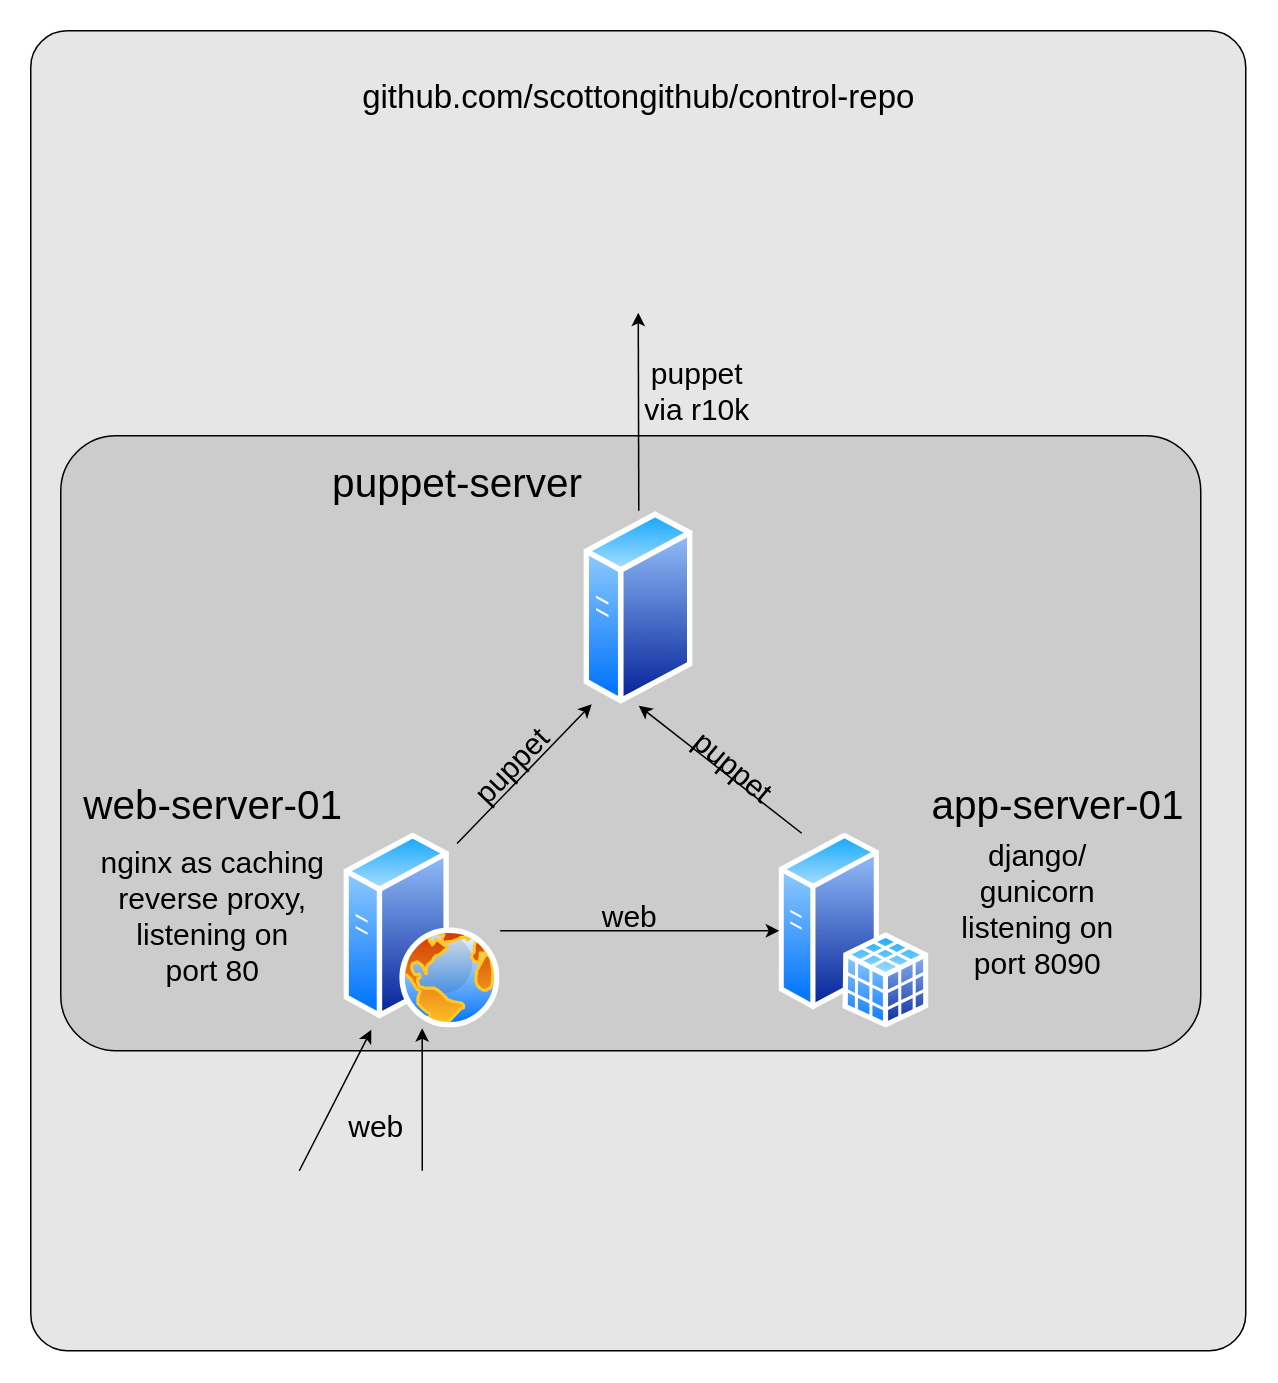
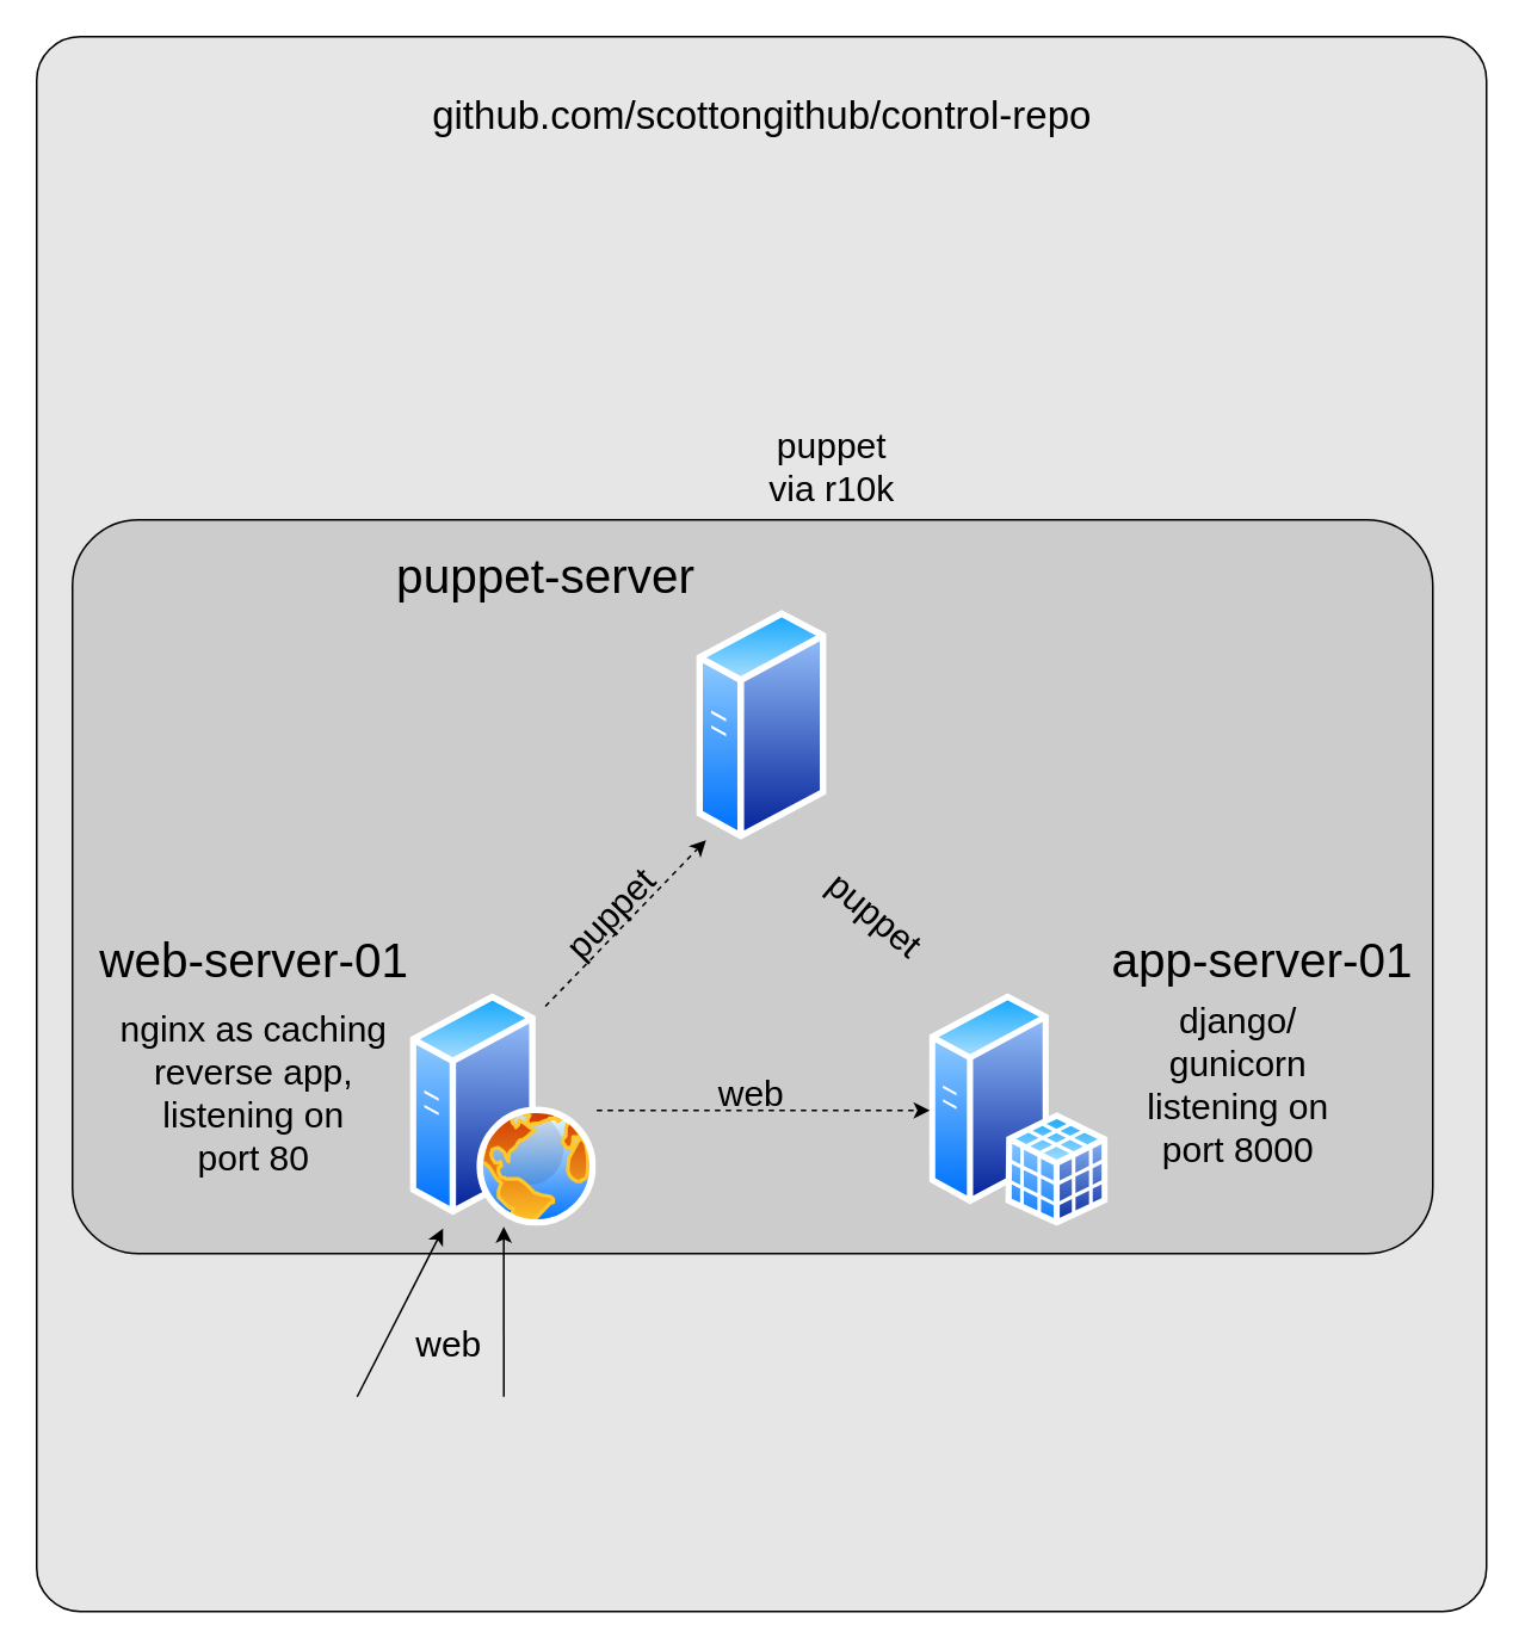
- <mxCell id="15" value="" style="endArrow=classic;html=1;rounded=0;fontSize=27;entryX=0.5;entryY=1;entryDx=0;entryDy=0;" parent="1" source="5" target="4" edge="1"><mxGeometry width="50" height="50" relative="1" as="geometry"><mxPoint x="400" y="330" as="sourcePoint" /><mxPoint x="450" y="280" as="targetPoint" /></mxGeometry></mxCell>
- <mxCell id="14" value="" style="endArrow=classic;html=1;rounded=0;fontSize=27;entryX=0.5;entryY=1;entryDx=0;entryDy=0;exitX=0.15;exitY=0;exitDx=0;exitDy=0;exitPerimeter=0;" parent="1" source="6" target="5" edge="1"><mxGeometry width="50" height="50" relative="1" as="geometry"><mxPoint x="460" y="530" as="sourcePoint" /><mxPoint x="510" y="480" as="targetPoint" /></mxGeometry></mxCell>
- <mxCell id="13" value="" style="endArrow=classic;html=1;rounded=0;fontSize=27;entryX=0.069;entryY=0.992;entryDx=0;entryDy=0;entryPerimeter=0;exitX=0.75;exitY=0;exitDx=0;exitDy=0;" parent="1" source="7" target="5" edge="1"><mxGeometry width="50" height="50" relative="1" as="geometry"><mxPoint x="280" y="520" as="sourcePoint" /><mxPoint x="330" y="470" as="targetPoint" /></mxGeometry></mxCell>
+ <mxCell id="13" value="" style="endArrow=classic;html=1;rounded=0;fontSize=27;entryX=0.069;entryY=0.992;entryDx=0;entryDy=0;entryPerimeter=0;exitX=0.75;exitY=0;exitDx=0;exitDy=0;dashed=1;" parent="1" source="7" target="5" edge="1"><mxGeometry width="50" height="50" relative="1" as="geometry"><mxPoint x="280" y="520" as="sourcePoint" /><mxPoint x="330" y="470" as="targetPoint" /></mxGeometry></mxCell>
- <mxCell id="17" value="&lt;div&gt;django/&lt;/div&gt;&lt;div&gt;gunicorn&lt;br&gt;&lt;/div&gt;&lt;div&gt;listening on&lt;/div&gt;&lt;div&gt;port 8090&lt;br&gt;&lt;/div&gt;" style="text;html=1;align=center;verticalAlign=middle;resizable=0;points=[];autosize=1;strokeColor=none;fillColor=none;fontSize=20;" parent="1" vertex="1"><mxGeometry x="631" y="550" width="120" height="110" as="geometry" /></mxCell>
+ <mxCell id="17" value="&lt;div&gt;django/&lt;/div&gt;&lt;div&gt;gunicorn&lt;br&gt;&lt;/div&gt;&lt;div&gt;listening on&lt;/div&gt;&lt;div&gt;port 8000&lt;br&gt;&lt;/div&gt;" style="text;html=1;align=center;verticalAlign=middle;resizable=0;points=[];autosize=1;strokeColor=none;fillColor=none;fontSize=20;" parent="1" vertex="1"><mxGeometry x="631" y="550" width="120" height="110" as="geometry" /></mxCell>
- <mxCell id="16" value="&lt;div&gt;nginx as caching &lt;br&gt;&lt;/div&gt;&lt;div&gt;reverse proxy,&lt;/div&gt;&lt;div&gt;listening on&lt;/div&gt;&lt;div&gt;port 80&lt;/div&gt;" style="text;html=1;align=center;verticalAlign=middle;resizable=0;points=[];autosize=1;strokeColor=none;fillColor=none;fontSize=20;" parent="1" vertex="1"><mxGeometry x="56" y="555" width="170" height="110" as="geometry" /></mxCell>
+ <mxCell id="16" value="&lt;div&gt;nginx as caching &lt;br&gt;&lt;/div&gt;&lt;div&gt;reverse app,&lt;/div&gt;&lt;div&gt;listening on&lt;/div&gt;&lt;div&gt;port 80&lt;/div&gt;" style="text;html=1;align=center;verticalAlign=middle;resizable=0;points=[];autosize=1;strokeColor=none;fillColor=none;fontSize=20;" parent="1" vertex="1"><mxGeometry x="56" y="555" width="170" height="110" as="geometry" /></mxCell>
- <mxCell id="12" value="" style="endArrow=classic;html=1;rounded=0;fontSize=27;" parent="1" source="7" target="6" edge="1"><mxGeometry width="50" height="50" relative="1" as="geometry"><mxPoint x="360" y="630" as="sourcePoint" /><mxPoint x="410" y="580" as="targetPoint" /></mxGeometry></mxCell>
+ <mxCell id="12" value="" style="endArrow=classic;html=1;rounded=0;fontSize=27;dashed=1;" parent="1" source="7" target="6" edge="1"><mxGeometry width="50" height="50" relative="1" as="geometry"><mxPoint x="360" y="630" as="sourcePoint" /><mxPoint x="410" y="580" as="targetPoint" /></mxGeometry></mxCell>
